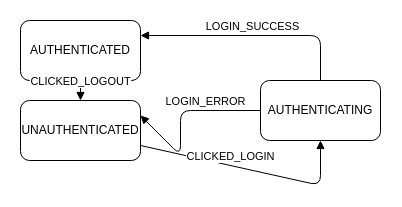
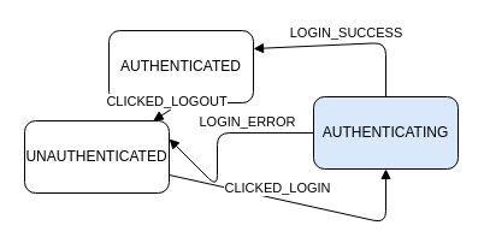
- <mxCell id="2" value="AUTHENTICATED" style="rounded=1;whiteSpace=wrap;html=1;" parent="1" vertex="1"><mxGeometry x="20" y="20" width="120" height="60" as="geometry" /></mxCell>
+ <mxCell id="2" value="AUTHENTICATED" style="rounded=1;whiteSpace=wrap;html=1;" parent="1" vertex="1"><mxGeometry x="90" y="25" width="120" height="60" as="geometry" /></mxCell>
- <mxCell id="4" value="AUTHENTICATING" style="rounded=1;whiteSpace=wrap;html=1;" parent="1" vertex="1"><mxGeometry x="260" y="80" width="120" height="60" as="geometry" /></mxCell>
+ <mxCell id="4" value="AUTHENTICATING" style="rounded=1;whiteSpace=wrap;html=1;fillColor=#dae8fc;" parent="1" vertex="1"><mxGeometry x="260" y="80" width="120" height="60" as="geometry" /></mxCell>
